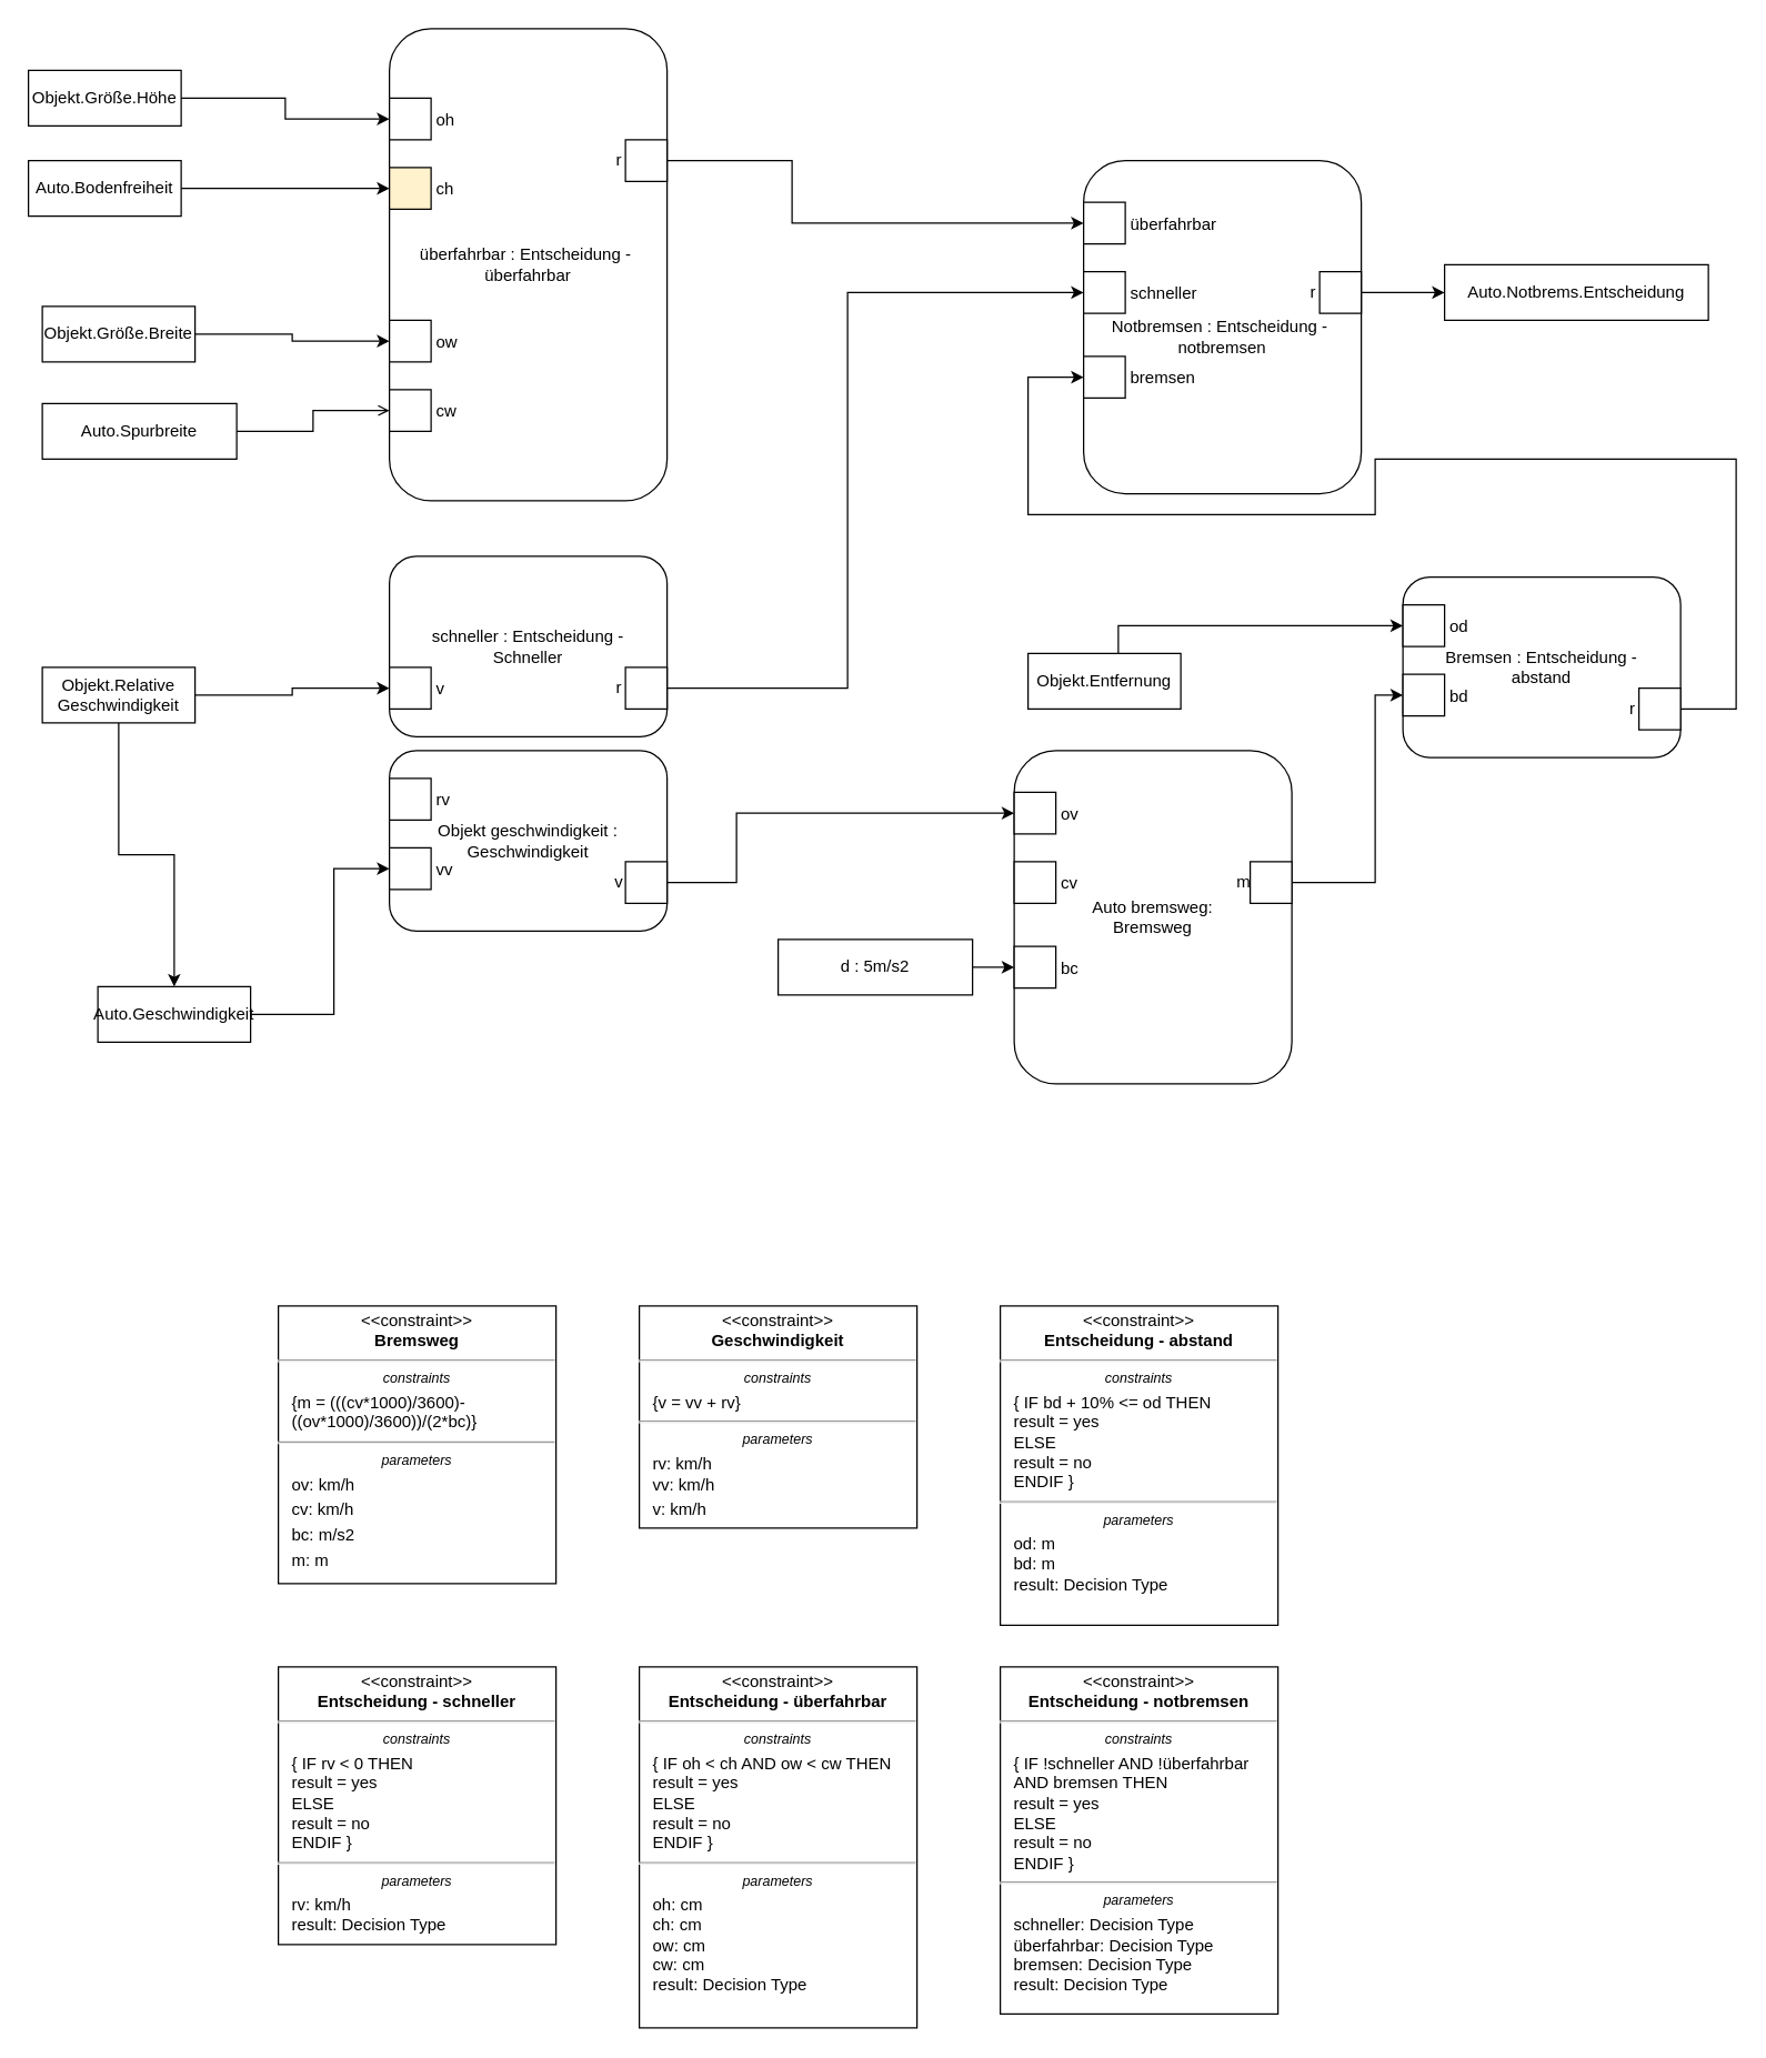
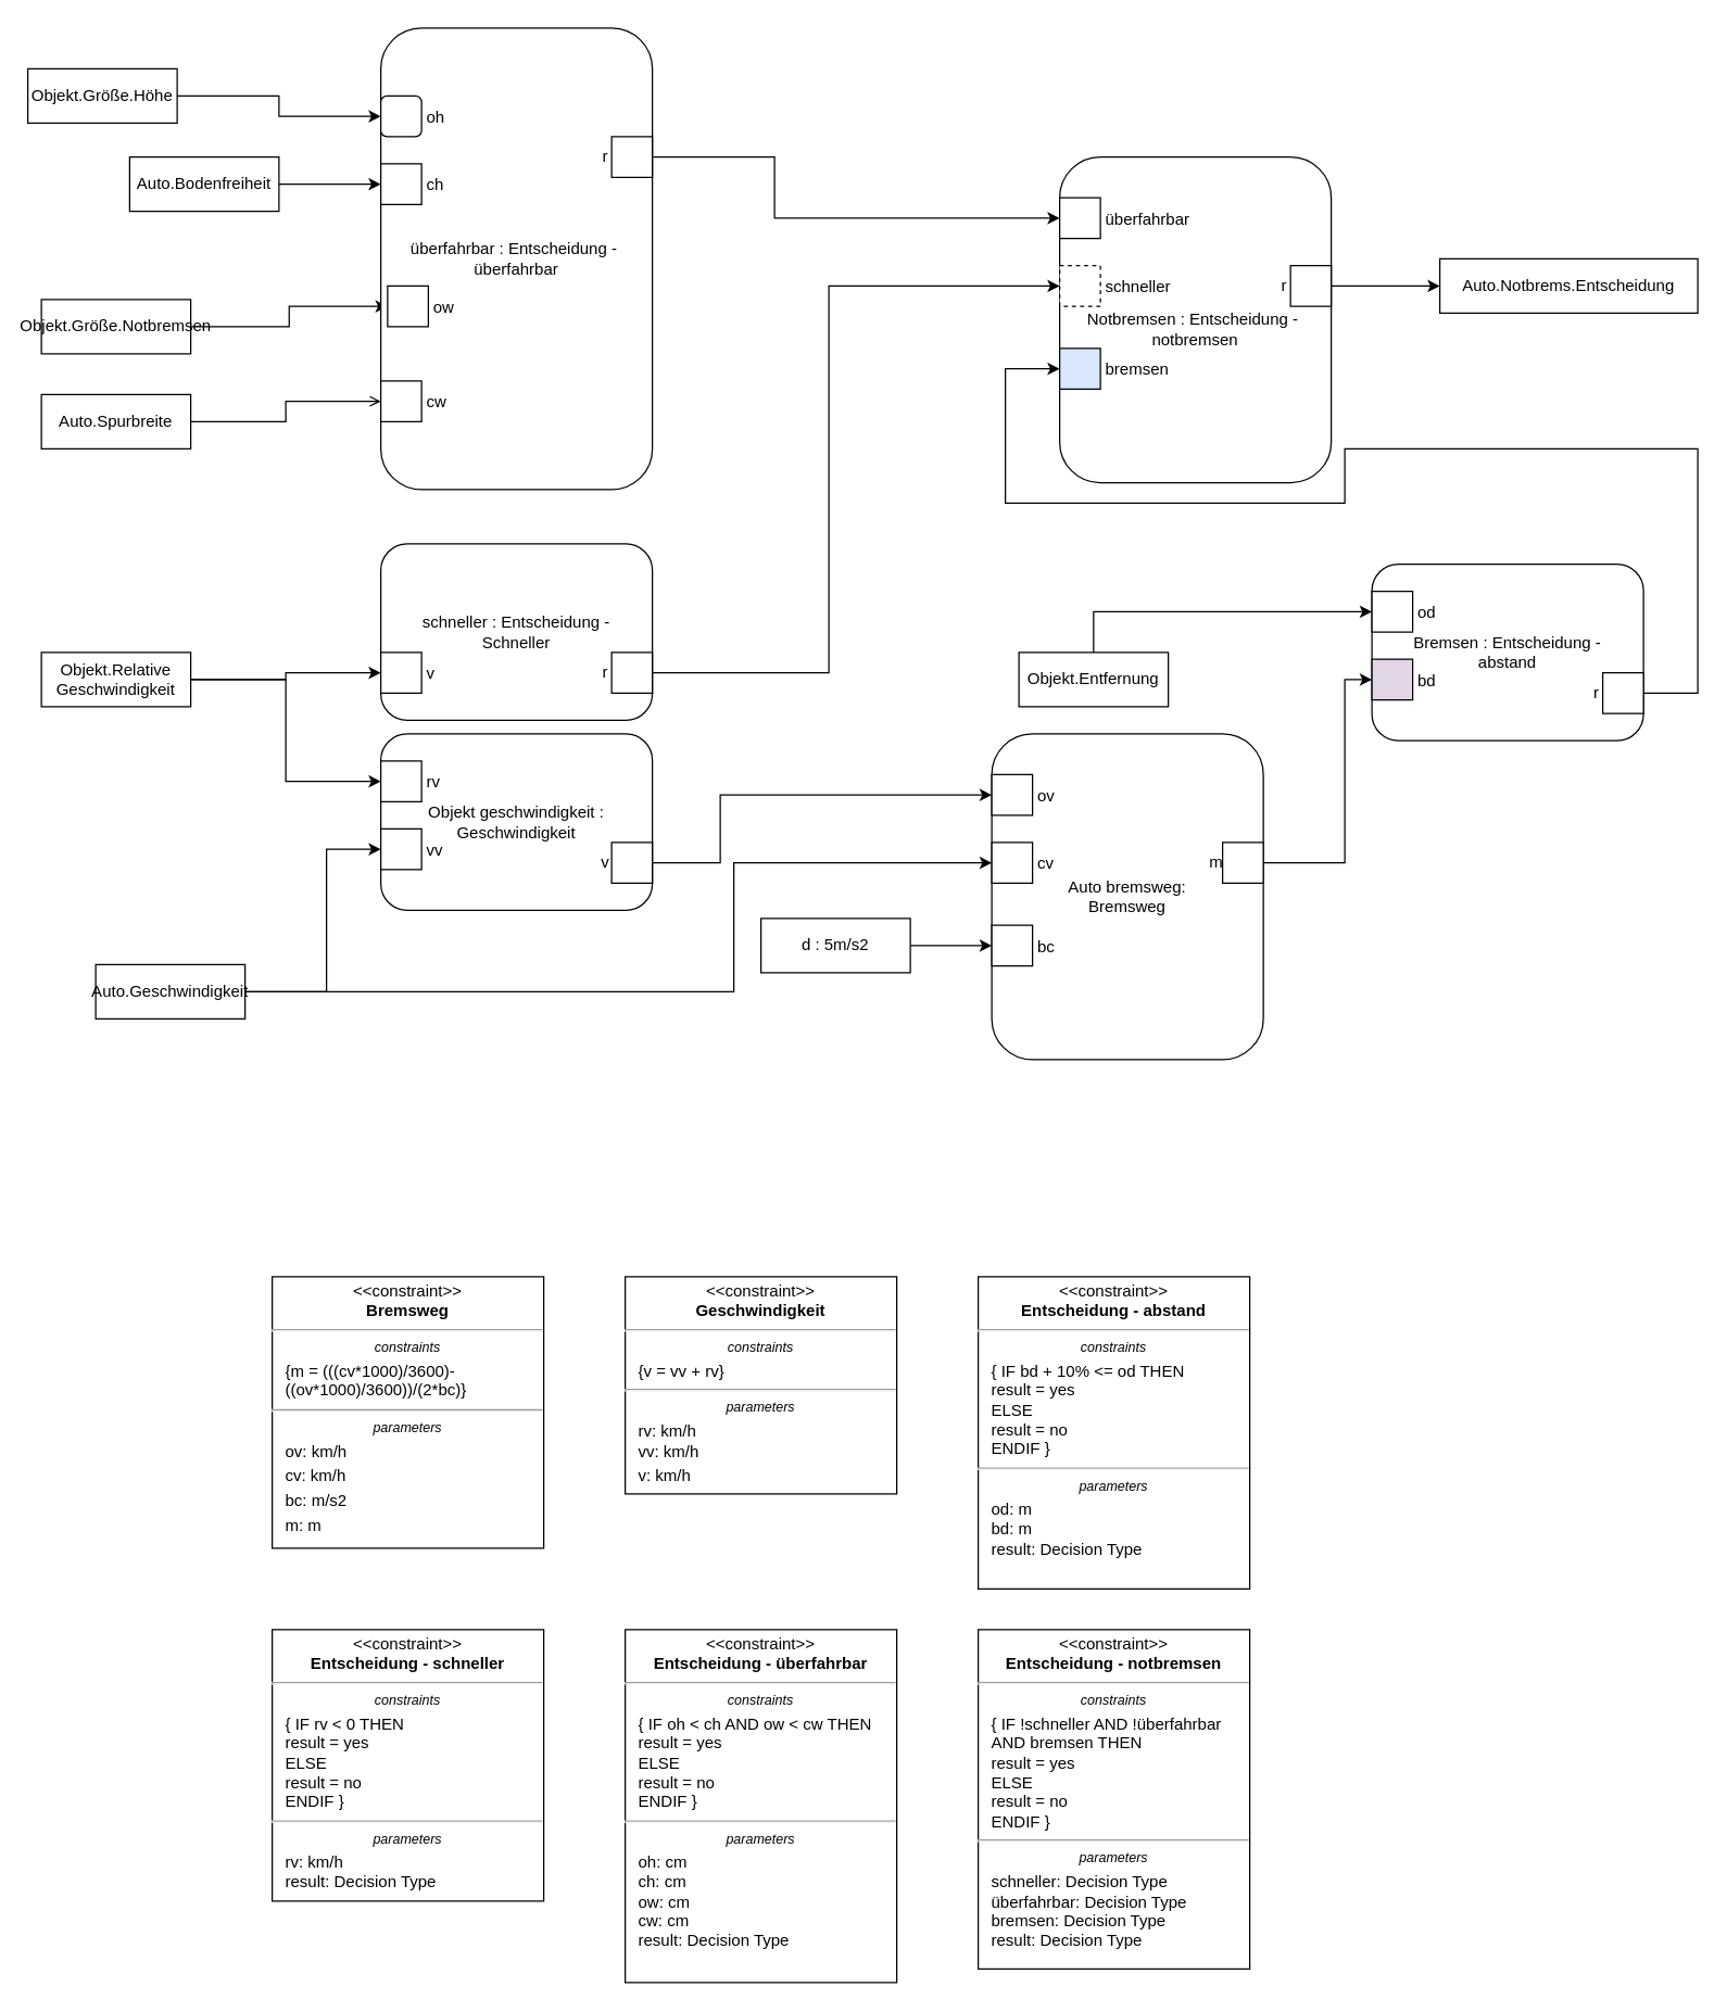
- <mxCell id="24" value="oh" style="fontStyle=0;labelPosition=right;verticalLabelPosition=middle;align=left;verticalAlign=middle;spacingLeft=2;" vertex="1" parent="22"><mxGeometry y="50" width="30" height="30" as="geometry" /></mxCell>
+ <mxCell id="24" value="oh" style="fontStyle=0;labelPosition=right;verticalLabelPosition=middle;align=left;verticalAlign=middle;spacingLeft=2;rounded=1;" vertex="1" parent="22"><mxGeometry y="50" width="30" height="30" as="geometry" /></mxCell>
- <mxCell id="19" value="Auto.Bodenfreiheit" style="rounded=0;whiteSpace=wrap;html=1;" vertex="1" parent="1"><mxGeometry x="20" y="115" width="110" height="40" as="geometry" /></mxCell>
+ <mxCell id="19" value="Auto.Bodenfreiheit" style="rounded=0;whiteSpace=wrap;html=1;" vertex="1" parent="1"><mxGeometry x="95" y="115" width="110" height="40" as="geometry" /></mxCell>
- <mxCell id="29" value="ch" style="fontStyle=0;labelPosition=right;verticalLabelPosition=middle;align=left;verticalAlign=middle;spacingLeft=2;fillColor=#fff2cc;" vertex="1" parent="22"><mxGeometry y="100" width="30" height="30" as="geometry" /></mxCell>
+ <mxCell id="29" value="ch" style="fontStyle=0;labelPosition=right;verticalLabelPosition=middle;align=left;verticalAlign=middle;spacingLeft=2;" vertex="1" parent="22"><mxGeometry y="100" width="30" height="30" as="geometry" /></mxCell>
- <mxCell id="59" value="schneller" style="fontStyle=0;labelPosition=right;verticalLabelPosition=middle;align=left;verticalAlign=middle;spacingLeft=2;" vertex="1" parent="54"><mxGeometry y="80" width="30" height="30" as="geometry" /></mxCell>
+ <mxCell id="59" value="schneller" style="fontStyle=0;labelPosition=right;verticalLabelPosition=middle;align=left;verticalAlign=middle;spacingLeft=2;dashed=1;" vertex="1" parent="54"><mxGeometry y="80" width="30" height="30" as="geometry" /></mxCell>
- <mxCell id="64" value="Auto.Notbrems.Entscheidung" style="rounded=0;whiteSpace=wrap;html=1;" vertex="1" parent="1"><mxGeometry x="1040" y="190" width="190" height="40" as="geometry" /></mxCell>
+ <mxCell id="64" value="Auto.Notbrems.Entscheidung" style="rounded=0;whiteSpace=wrap;html=1;" vertex="1" parent="1"><mxGeometry x="1060" y="190" width="190" height="40" as="geometry" /></mxCell>
- <mxCell id="17" value="Objekt.Größe.Breite" style="rounded=0;whiteSpace=wrap;html=1;" vertex="1" parent="1"><mxGeometry x="30" y="220" width="110" height="40" as="geometry" /></mxCell>
+ <mxCell id="17" value="Objekt.Größe.Notbremsen" style="rounded=0;whiteSpace=wrap;html=1;" vertex="1" parent="1"><mxGeometry x="30" y="220" width="110" height="40" as="geometry" /></mxCell>
- <mxCell id="28" value="ow" style="fontStyle=0;labelPosition=right;verticalLabelPosition=middle;align=left;verticalAlign=middle;spacingLeft=2;" vertex="1" parent="22"><mxGeometry y="210" width="30" height="30" as="geometry" /></mxCell>
+ <mxCell id="28" value="ow" style="fontStyle=0;labelPosition=right;verticalLabelPosition=middle;align=left;verticalAlign=middle;spacingLeft=2;" vertex="1" parent="22"><mxGeometry x="5" y="190" width="30" height="30" as="geometry" /></mxCell>
- <mxCell id="60" value="bremsen" style="fontStyle=0;labelPosition=right;verticalLabelPosition=middle;align=left;verticalAlign=middle;spacingLeft=2;" vertex="1" parent="54"><mxGeometry y="141" width="30" height="30" as="geometry" /></mxCell>
+ <mxCell id="60" value="bremsen" style="fontStyle=0;labelPosition=right;verticalLabelPosition=middle;align=left;verticalAlign=middle;spacingLeft=2;fillColor=#dae8fc;" vertex="1" parent="54"><mxGeometry y="141" width="30" height="30" as="geometry" /></mxCell>
- <mxCell id="21" value="Auto.Spurbreite" style="rounded=0;whiteSpace=wrap;html=1;" vertex="1" parent="1"><mxGeometry x="30" y="290" width="140" height="40" as="geometry" /></mxCell>
+ <mxCell id="21" value="Auto.Spurbreite" style="rounded=0;whiteSpace=wrap;html=1;" vertex="1" parent="1"><mxGeometry x="30" y="290" width="110" height="40" as="geometry" /></mxCell>
- <mxCell id="3" value="Objekt.Entfernung" style="rounded=0;whiteSpace=wrap;html=1;" vertex="1" parent="1"><mxGeometry x="740" y="470" width="110" height="40" as="geometry" /></mxCell>
+ <mxCell id="3" value="Objekt.Entfernung" style="rounded=0;whiteSpace=wrap;html=1;" vertex="1" parent="1"><mxGeometry x="750" y="480" width="110" height="40" as="geometry" /></mxCell>
- <mxCell id="52" value="bd" style="fontStyle=0;labelPosition=right;verticalLabelPosition=middle;align=left;verticalAlign=middle;spacingLeft=2;" vertex="1" parent="47"><mxGeometry y="70" width="30" height="30" as="geometry" /></mxCell>
+ <mxCell id="52" value="bd" style="fontStyle=0;labelPosition=right;verticalLabelPosition=middle;align=left;verticalAlign=middle;spacingLeft=2;fillColor=#e1d5e7;" vertex="1" parent="47"><mxGeometry y="70" width="30" height="30" as="geometry" /></mxCell>
- <mxCell id="7" style="edgeStyle=orthogonalEdgeStyle;rounded=0;orthogonalLoop=1;jettySize=auto;html=1;" edge="1" parent="1" source="8" target="43"><mxGeometry relative="1" as="geometry" /></mxCell>
+ <mxCell id="7" style="edgeStyle=orthogonalEdgeStyle;rounded=0;orthogonalLoop=1;jettySize=auto;html=1;entryX=0;entryY=0.5;entryDx=0;entryDy=0;" edge="1" parent="1" source="8" target="37"><mxGeometry relative="1" as="geometry" /></mxCell>
- <mxCell id="46" value="d : 5m/s2" style="rounded=0;whiteSpace=wrap;html=1;" vertex="1" parent="1"><mxGeometry x="560" y="676" width="140" height="40" as="geometry" /></mxCell>
+ <mxCell id="46" value="d : 5m/s2" style="rounded=0;whiteSpace=wrap;html=1;" vertex="1" parent="1"><mxGeometry x="560" y="676" width="110" height="40" as="geometry" /></mxCell>
+ <mxCell id="42" style="edgeStyle=orthogonalEdgeStyle;rounded=0;orthogonalLoop=1;jettySize=auto;html=1;entryX=0;entryY=0.5;entryDx=0;entryDy=0;" edge="1" parent="1" source="43" target="14"><mxGeometry relative="1" as="geometry"><Array as="points"><mxPoint x="540" y="730" /><mxPoint x="540" y="635" /></Array></mxGeometry></mxCell>
